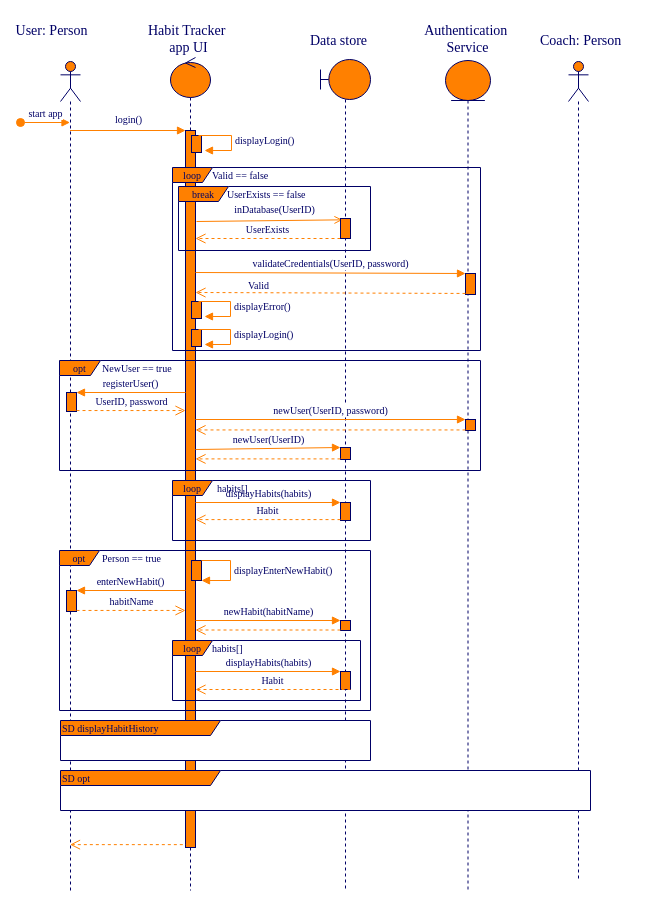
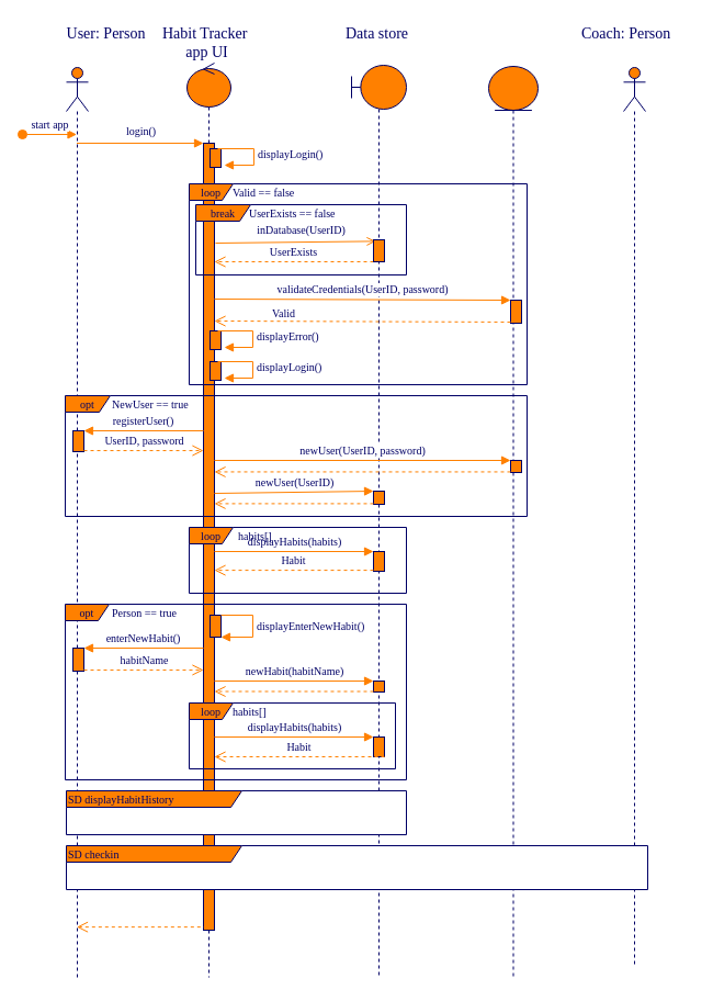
- <mxCell id="5" value="User: Person" style="text;html=1;resizable=0;points=[];autosize=1;align=center;verticalAlign=top;spacingTop=-4;fontSize=14;fontFamily=Tahoma;fontColor=#000066;" vertex="1" parent="1"><mxGeometry x="6" y="20" width="90" height="20" as="geometry" /></mxCell>
+ <mxCell id="5" value="User: Person" style="text;html=1;resizable=0;points=[];autosize=1;align=center;verticalAlign=top;spacingTop=-4;fontSize=14;fontFamily=Tahoma;fontColor=#000066;" vertex="1" parent="1"><mxGeometry x="51" y="20" width="90" height="20" as="geometry" /></mxCell>
- <mxCell id="36" value="&lt;div style=&quot;text-align: center&quot;&gt;Data store&lt;/div&gt;" style="text;html=1;resizable=0;points=[];autosize=1;align=center;verticalAlign=top;spacingTop=-4;fontSize=14;fontFamily=Tahoma;fontColor=#000066;" vertex="1" parent="1"><mxGeometry x="298" y="30" width="80" height="20" as="geometry" /></mxCell>
+ <mxCell id="36" value="&lt;div style=&quot;text-align: center&quot;&gt;Data store&lt;/div&gt;" style="text;html=1;resizable=0;points=[];autosize=1;align=center;verticalAlign=top;spacingTop=-4;fontSize=14;fontFamily=Tahoma;fontColor=#000066;" vertex="1" parent="1"><mxGeometry x="303" y="20" width="80" height="20" as="geometry" /></mxCell>
- <mxCell id="20" value="Authentication&amp;nbsp;&lt;div&gt;Service&lt;/div&gt;" style="text;html=1;resizable=0;points=[];autosize=1;align=center;verticalAlign=top;spacingTop=-4;fontSize=14;fontFamily=Tahoma;fontColor=#000066;" vertex="1" parent="1"><mxGeometry x="412" y="20" width="110" height="40" as="geometry" /></mxCell>
- <mxCell id="38" value="&lt;div style=&quot;text-align: center&quot;&gt;&lt;span&gt;Coach: Person&lt;/span&gt;&lt;/div&gt;" style="text;html=1;resizable=0;points=[];autosize=1;align=left;verticalAlign=top;spacingTop=-4;fontSize=14;fontFamily=Tahoma;fontColor=#000066;" vertex="1" parent="1"><mxGeometry x="538" y="30" width="100" height="20" as="geometry" /></mxCell>
+ <mxCell id="38" value="&lt;div style=&quot;text-align: center&quot;&gt;&lt;span&gt;Coach: Person&lt;/span&gt;&lt;/div&gt;" style="text;html=1;resizable=0;points=[];autosize=1;align=left;verticalAlign=top;spacingTop=-4;fontSize=14;fontFamily=Tahoma;fontColor=#000066;" vertex="1" parent="1"><mxGeometry x="528" y="20" width="100" height="20" as="geometry" /></mxCell>
- <mxCell id="72" value="SD opt" style="shape=umlFrame;whiteSpace=wrap;html=1;strokeColor=#000066;fillColor=#FF8000;fontFamily=Tahoma;fontSize=10;fontColor=#000066;align=left;width=160;height=15;swimlaneFillColor=#ffffff;" vertex="1" parent="1"><mxGeometry x="60" y="770" width="530" height="40" as="geometry" /></mxCell>
+ <mxCell id="72" value="SD checkin" style="shape=umlFrame;whiteSpace=wrap;html=1;strokeColor=#000066;fillColor=#FF8000;fontFamily=Tahoma;fontSize=10;fontColor=#000066;align=left;width=160;height=15;swimlaneFillColor=#ffffff;" vertex="1" parent="1"><mxGeometry x="60" y="770" width="530" height="40" as="geometry" /></mxCell>
